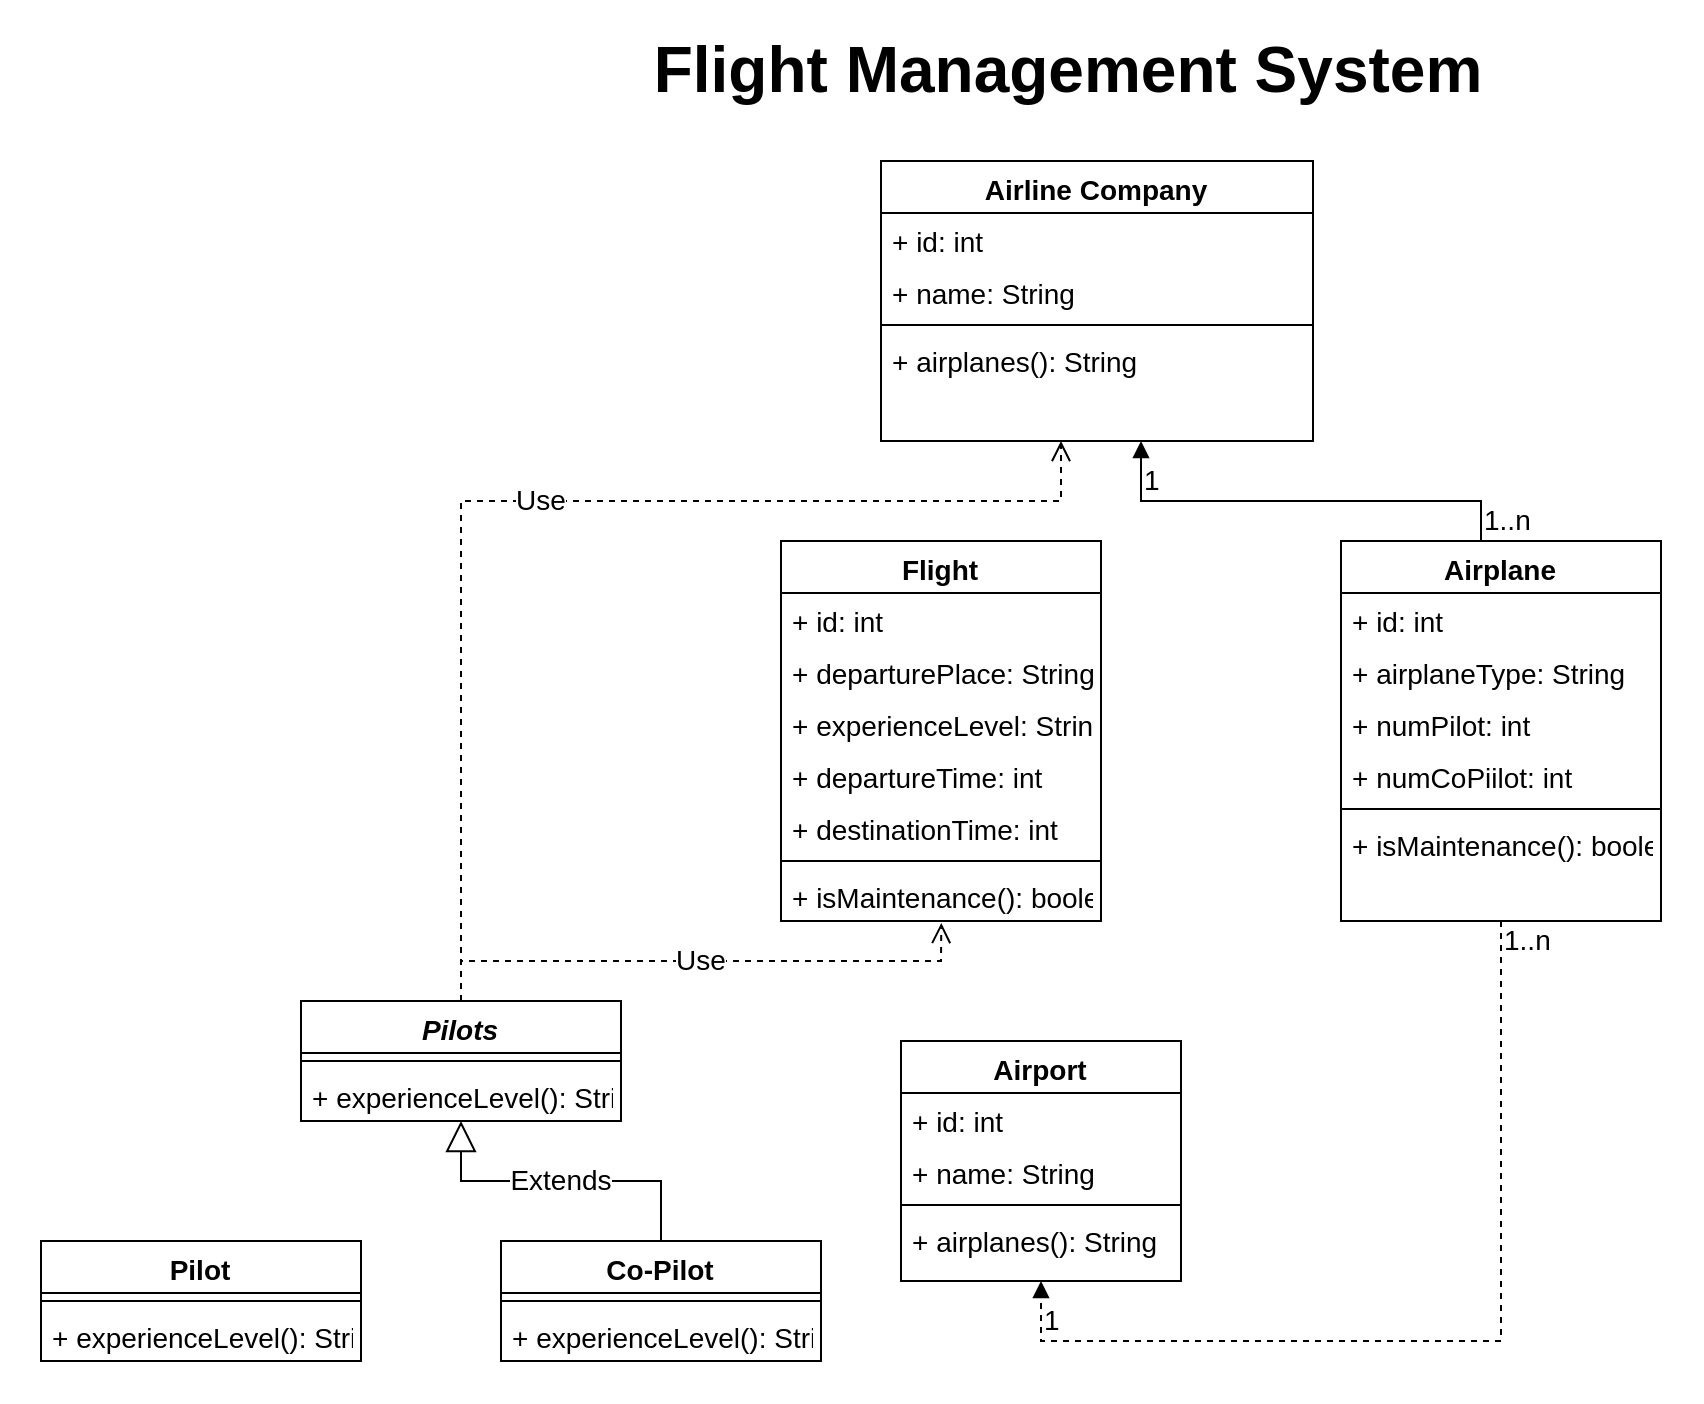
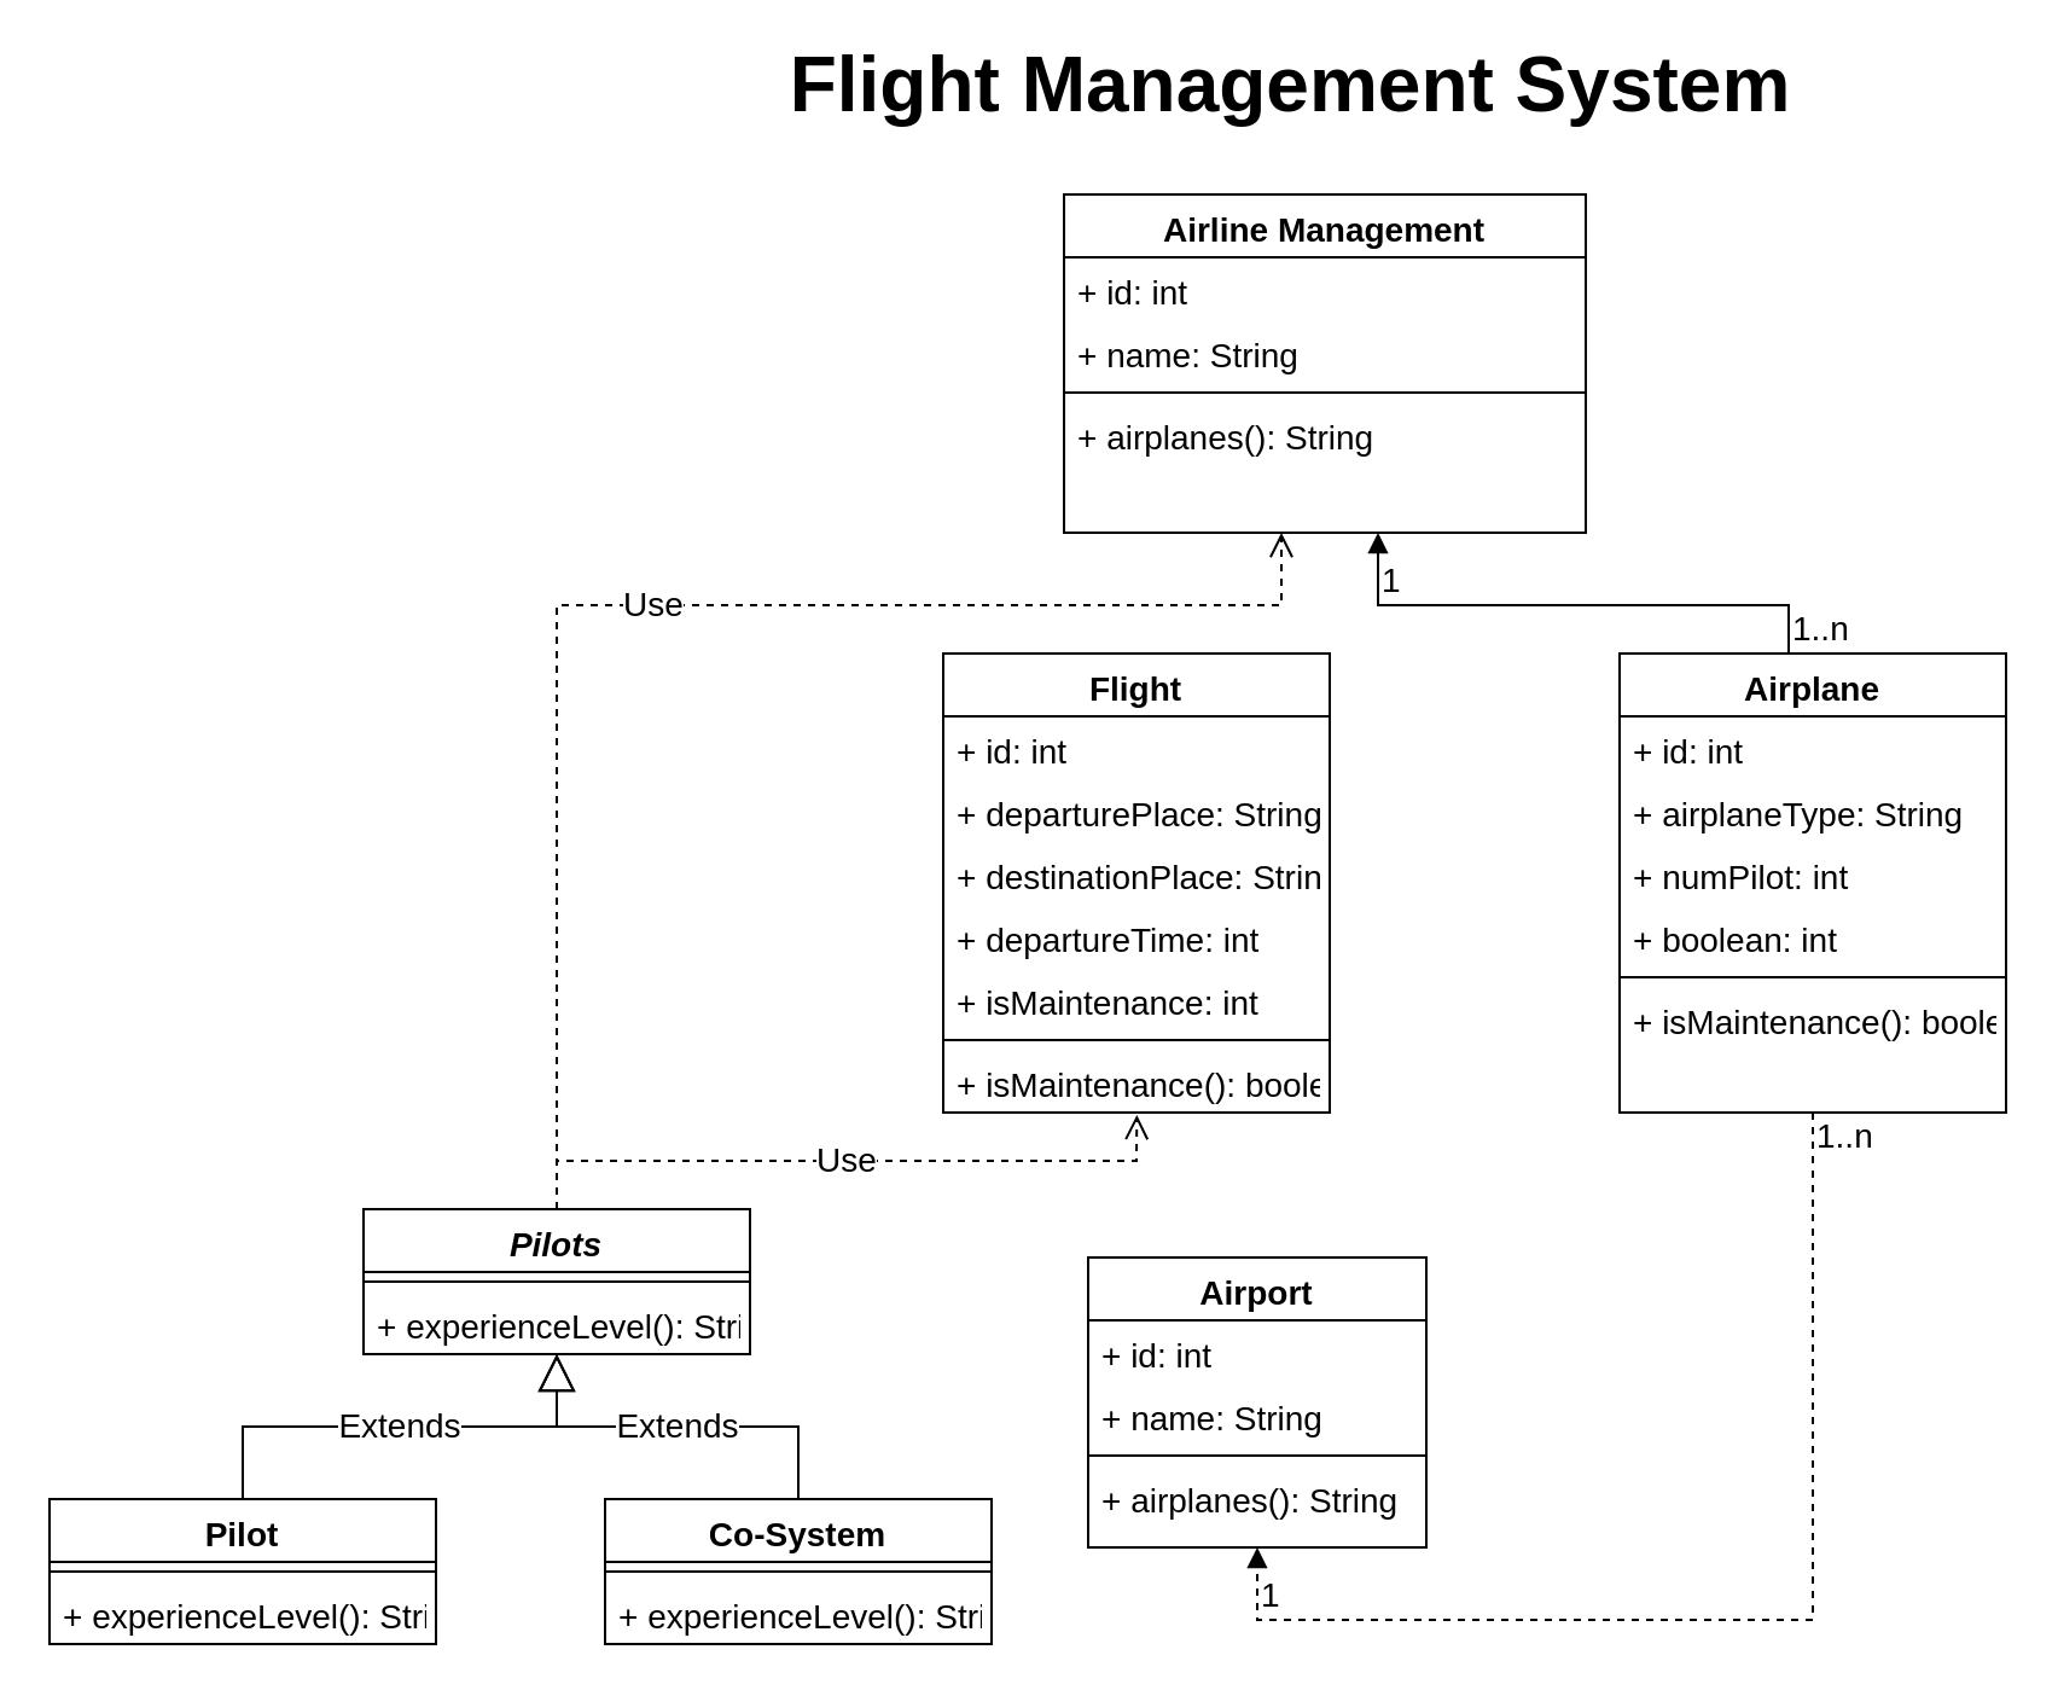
- <mxCell id="9" value="Airline Company" style="swimlane;fontStyle=1;align=center;verticalAlign=top;childLayout=stackLayout;horizontal=1;startSize=26;horizontalStack=0;resizeParent=1;resizeLast=0;collapsible=1;marginBottom=0;rounded=0;shadow=0;strokeWidth=1;fontSize=14;" parent="1" vertex="1"><mxGeometry x="440" y="80" width="216" height="140" as="geometry"><mxRectangle x="550" y="140" width="160" height="26" as="alternateBounds" /></mxGeometry></mxCell>
+ <mxCell id="9" value="Airline Management" style="swimlane;fontStyle=1;align=center;verticalAlign=top;childLayout=stackLayout;horizontal=1;startSize=26;horizontalStack=0;resizeParent=1;resizeLast=0;collapsible=1;marginBottom=0;rounded=0;shadow=0;strokeWidth=1;fontSize=14;" parent="1" vertex="1"><mxGeometry x="440" y="80" width="216" height="140" as="geometry"><mxRectangle x="550" y="140" width="160" height="26" as="alternateBounds" /></mxGeometry></mxCell>
- <mxCell id="17" value="+ experienceLevel: String" style="text;align=left;verticalAlign=top;spacingLeft=4;spacingRight=4;overflow=hidden;rotatable=0;points=[[0,0.5],[1,0.5]];portConstraint=eastwest;fontSize=14;" parent="14" vertex="1"><mxGeometry y="78" width="160" height="26" as="geometry" /></mxCell>
+ <mxCell id="17" value="+ destinationPlace: String" style="text;align=left;verticalAlign=top;spacingLeft=4;spacingRight=4;overflow=hidden;rotatable=0;points=[[0,0.5],[1,0.5]];portConstraint=eastwest;fontSize=14;" parent="14" vertex="1"><mxGeometry y="78" width="160" height="26" as="geometry" /></mxCell>
- <mxCell id="6" value="+ numCoPiilot: int" style="text;align=left;verticalAlign=top;spacingLeft=4;spacingRight=4;overflow=hidden;rotatable=0;points=[[0,0.5],[1,0.5]];portConstraint=eastwest;fontSize=14;" parent="2" vertex="1"><mxGeometry y="104" width="160" height="26" as="geometry" /></mxCell>
+ <mxCell id="6" value="+ boolean: int" style="text;align=left;verticalAlign=top;spacingLeft=4;spacingRight=4;overflow=hidden;rotatable=0;points=[[0,0.5],[1,0.5]];portConstraint=eastwest;fontSize=14;" parent="2" vertex="1"><mxGeometry y="104" width="160" height="26" as="geometry" /></mxCell>
- <mxCell id="19" value="+ destinationTime: int" style="text;align=left;verticalAlign=top;spacingLeft=4;spacingRight=4;overflow=hidden;rotatable=0;points=[[0,0.5],[1,0.5]];portConstraint=eastwest;fontSize=14;" parent="14" vertex="1"><mxGeometry y="130" width="160" height="26" as="geometry" /></mxCell>
+ <mxCell id="19" value="+ isMaintenance: int" style="text;align=left;verticalAlign=top;spacingLeft=4;spacingRight=4;overflow=hidden;rotatable=0;points=[[0,0.5],[1,0.5]];portConstraint=eastwest;fontSize=14;" parent="14" vertex="1"><mxGeometry y="130" width="160" height="26" as="geometry" /></mxCell>
+ <mxCell id="37" value="Extends" style="endArrow=block;endSize=13;endFill=0;html=1;rounded=0;exitX=0.5;exitY=0;exitDx=0;exitDy=0;entryX=0.5;entryY=1;entryDx=0;entryDy=0;jumpSize=6;fontSize=14;" edge="1" parent="27" source="31" target="28"><mxGeometry width="160" relative="1" as="geometry"><mxPoint x="160" y="220" as="sourcePoint" /><mxPoint x="320" y="220" as="targetPoint" /><Array as="points"><mxPoint x="80" y="90" /><mxPoint x="210" y="90" /></Array></mxGeometry></mxCell>
- <mxCell id="34" value="Co-Pilot" style="swimlane;fontStyle=1;align=center;verticalAlign=top;childLayout=stackLayout;horizontal=1;startSize=26;horizontalStack=0;resizeParent=1;resizeLast=0;collapsible=1;marginBottom=0;rounded=0;shadow=0;strokeWidth=1;fontSize=14;" vertex="1" parent="27"><mxGeometry x="230" y="120" width="160" height="60" as="geometry"><mxRectangle x="340" y="380" width="170" height="26" as="alternateBounds" /></mxGeometry></mxCell>
+ <mxCell id="34" value="Co-System" style="swimlane;fontStyle=1;align=center;verticalAlign=top;childLayout=stackLayout;horizontal=1;startSize=26;horizontalStack=0;resizeParent=1;resizeLast=0;collapsible=1;marginBottom=0;rounded=0;shadow=0;strokeWidth=1;fontSize=14;" vertex="1" parent="27"><mxGeometry x="230" y="120" width="160" height="60" as="geometry"><mxRectangle x="340" y="380" width="170" height="26" as="alternateBounds" /></mxGeometry></mxCell>
